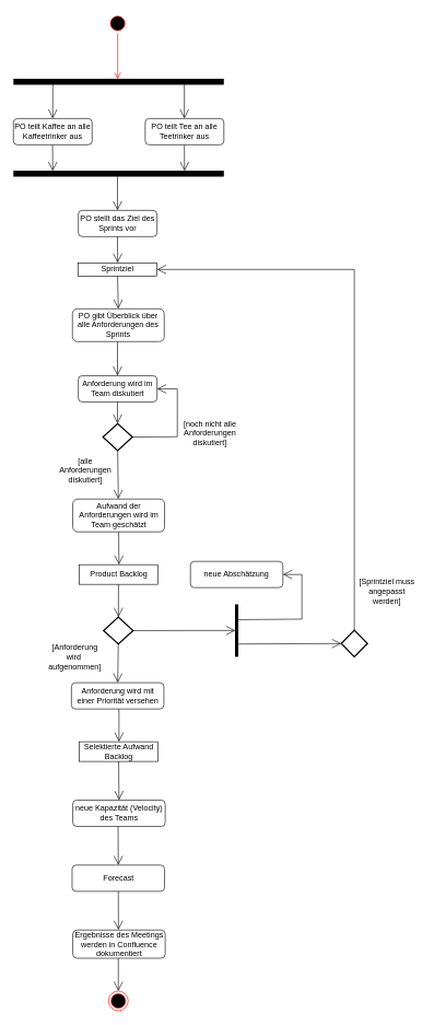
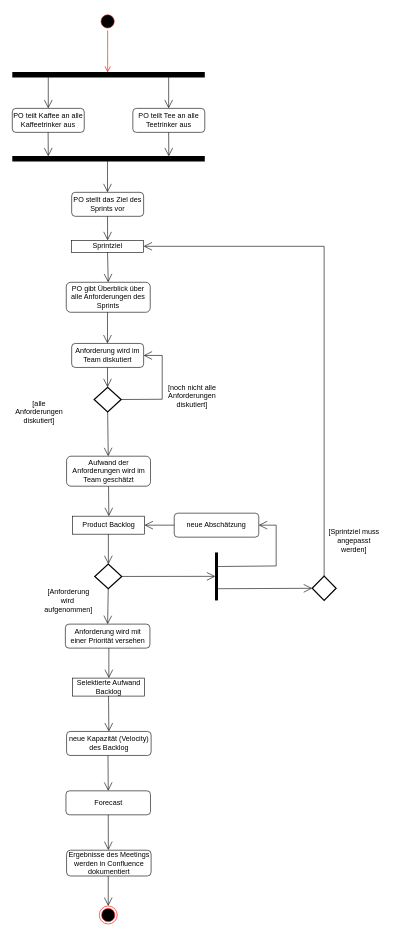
- <mxCell id="23" value="[alle Anforderungen diskutiert]" style="text;html=1;align=center;verticalAlign=middle;whiteSpace=wrap;rounded=0;" vertex="1" parent="1"><mxGeometry x="80" y="686" width="100" height="60" as="geometry" /></mxCell>
+ <mxCell id="23" value="[alle Anforderungen diskutiert]" style="text;html=1;align=center;verticalAlign=middle;whiteSpace=wrap;rounded=0;" vertex="1" parent="1"><mxGeometry x="15" y="656" width="100" height="60" as="geometry" /></mxCell>
+ <mxCell id="40" value="" style="endArrow=open;endFill=1;endSize=12;html=1;rounded=0;exitX=0;exitY=0.5;exitDx=0;exitDy=0;entryX=1;entryY=0.5;entryDx=0;entryDy=0;" edge="1" parent="1" source="38" target="30"><mxGeometry width="160" relative="1" as="geometry"><mxPoint x="460" y="801" as="sourcePoint" /><mxPoint x="400" y="800" as="targetPoint" /></mxGeometry></mxCell>
- <mxCell id="46" value="neue Kapazität (Velocity) des Teams" style="rounded=1;whiteSpace=wrap;html=1;" vertex="1" parent="1"><mxGeometry x="110.5" y="1219" width="141" height="40" as="geometry" /></mxCell>
+ <mxCell id="46" value="neue Kapazität (Velocity) des Backlog" style="rounded=1;whiteSpace=wrap;html=1;" vertex="1" parent="1"><mxGeometry x="110.5" y="1219" width="141" height="40" as="geometry" /></mxCell>
